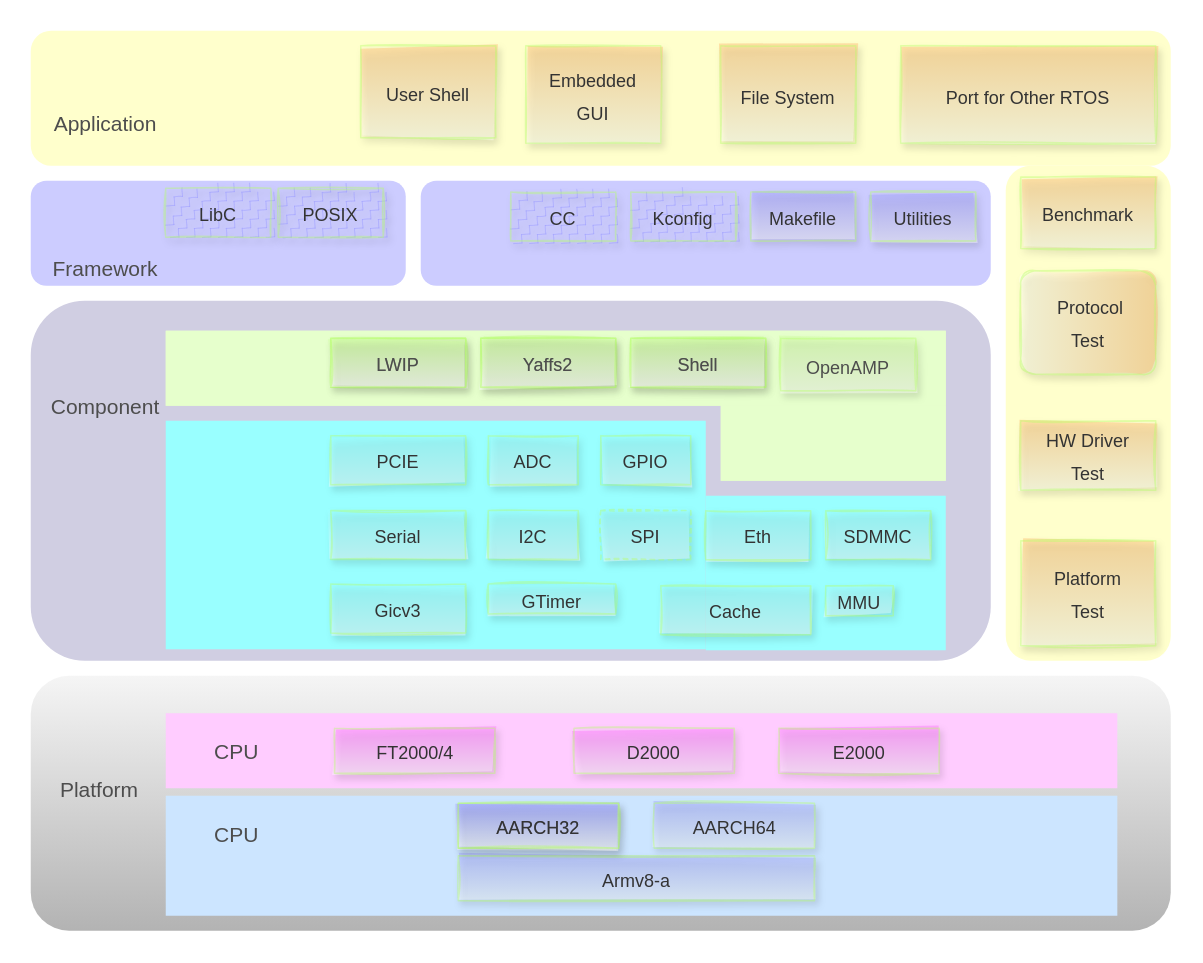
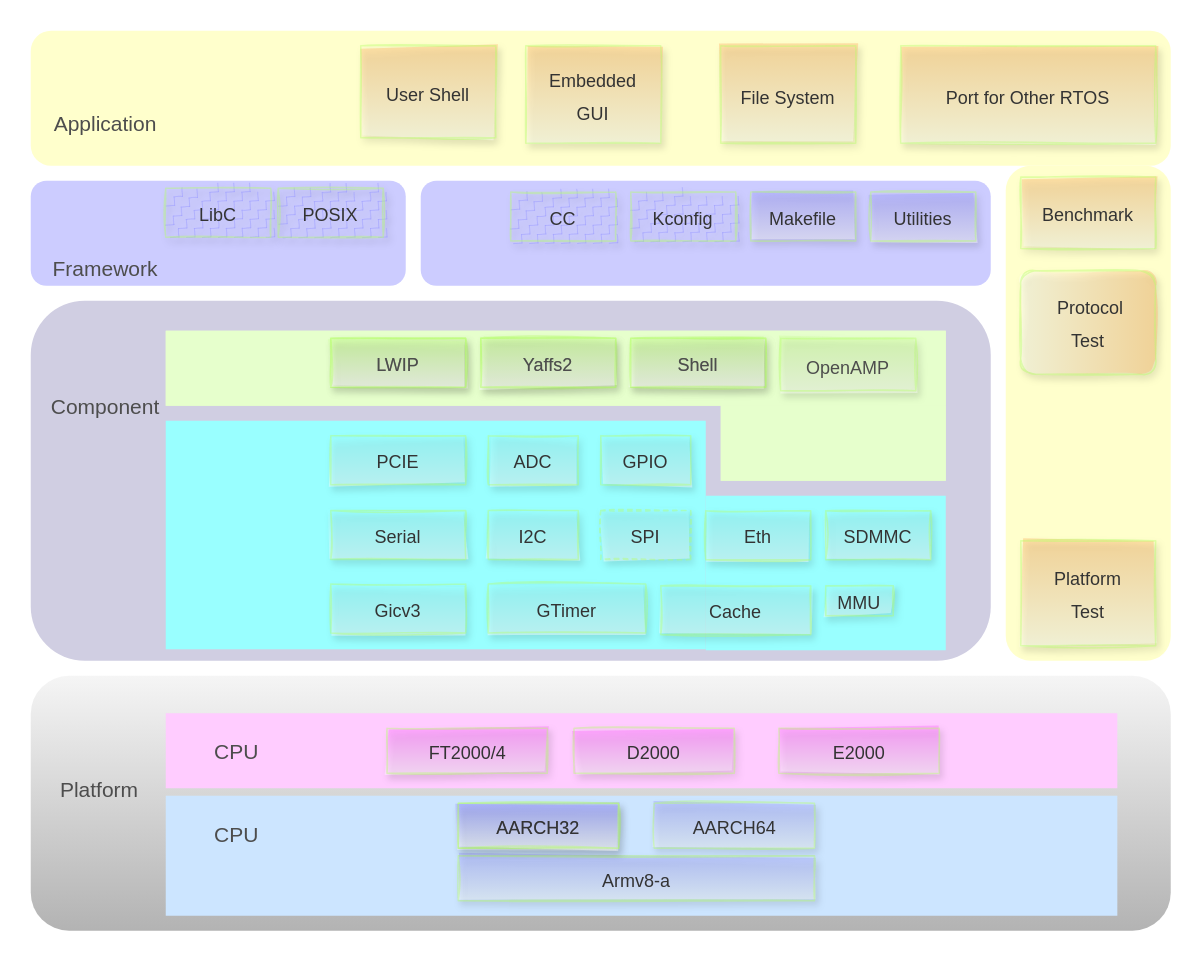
- <mxCell id="70" value="&lt;font color=&quot;#333333&quot; style=&quot;font-size: 12px&quot;&gt;HW Driver &lt;br&gt;Test&lt;/font&gt;" style="rounded=0;whiteSpace=wrap;html=1;fontSize=18;strokeColor=#B3FF66;shadow=1;sketch=1;opacity=40;gradientColor=#ffffff;gradientDirection=south;fillStyle=auto;fillColor=#FFB366;" parent="1" vertex="1"><mxGeometry x="680" y="280" width="90" height="46.33" as="geometry" /></mxCell>
- <mxCell id="50" value="&lt;font color=&quot;#333333&quot; style=&quot;font-size: 12px&quot;&gt;GTimer&lt;/font&gt;" style="rounded=0;whiteSpace=wrap;html=1;fontSize=18;strokeColor=#B3FF66;shadow=1;sketch=1;opacity=40;gradientColor=#ffffff;gradientDirection=south;fillStyle=auto;fillColor=#99FFFF;" parent="46" vertex="1"><mxGeometry x="215" y="108.821" width="85" height="20" as="geometry" /></mxCell>
+ <mxCell id="50" value="&lt;font color=&quot;#333333&quot; style=&quot;font-size: 12px&quot;&gt;GTimer&lt;/font&gt;" style="rounded=0;whiteSpace=wrap;html=1;fontSize=18;strokeColor=#B3FF66;shadow=1;sketch=1;opacity=40;gradientColor=#ffffff;gradientDirection=south;fillStyle=auto;fillColor=#99FFFF;" parent="46" vertex="1"><mxGeometry x="215" y="108.821" width="105" height="32.647" as="geometry" /></mxCell>
- <mxCell id="19" value="&lt;font color=&quot;#333333&quot; style=&quot;font-size: 12px&quot;&gt;FT2000/4&lt;/font&gt;" style="rounded=0;whiteSpace=wrap;html=1;fontSize=18;strokeColor=#B3FF66;shadow=1;sketch=1;opacity=40;gradientColor=#ffffff;gradientDirection=south;fillStyle=auto;fillColor=#FF66FF;" parent="9" vertex="1"><mxGeometry x="202.5" y="35" width="106.875" height="30" as="geometry" /></mxCell>
+ <mxCell id="19" value="&lt;font color=&quot;#333333&quot; style=&quot;font-size: 12px&quot;&gt;FT2000/4&lt;/font&gt;" style="rounded=0;whiteSpace=wrap;html=1;fontSize=18;strokeColor=#B3FF66;shadow=1;sketch=1;opacity=40;gradientColor=#ffffff;gradientDirection=south;fillStyle=auto;fillColor=#FF66FF;" parent="9" vertex="1"><mxGeometry x="237.5" y="35" width="106.875" height="30" as="geometry" /></mxCell>
